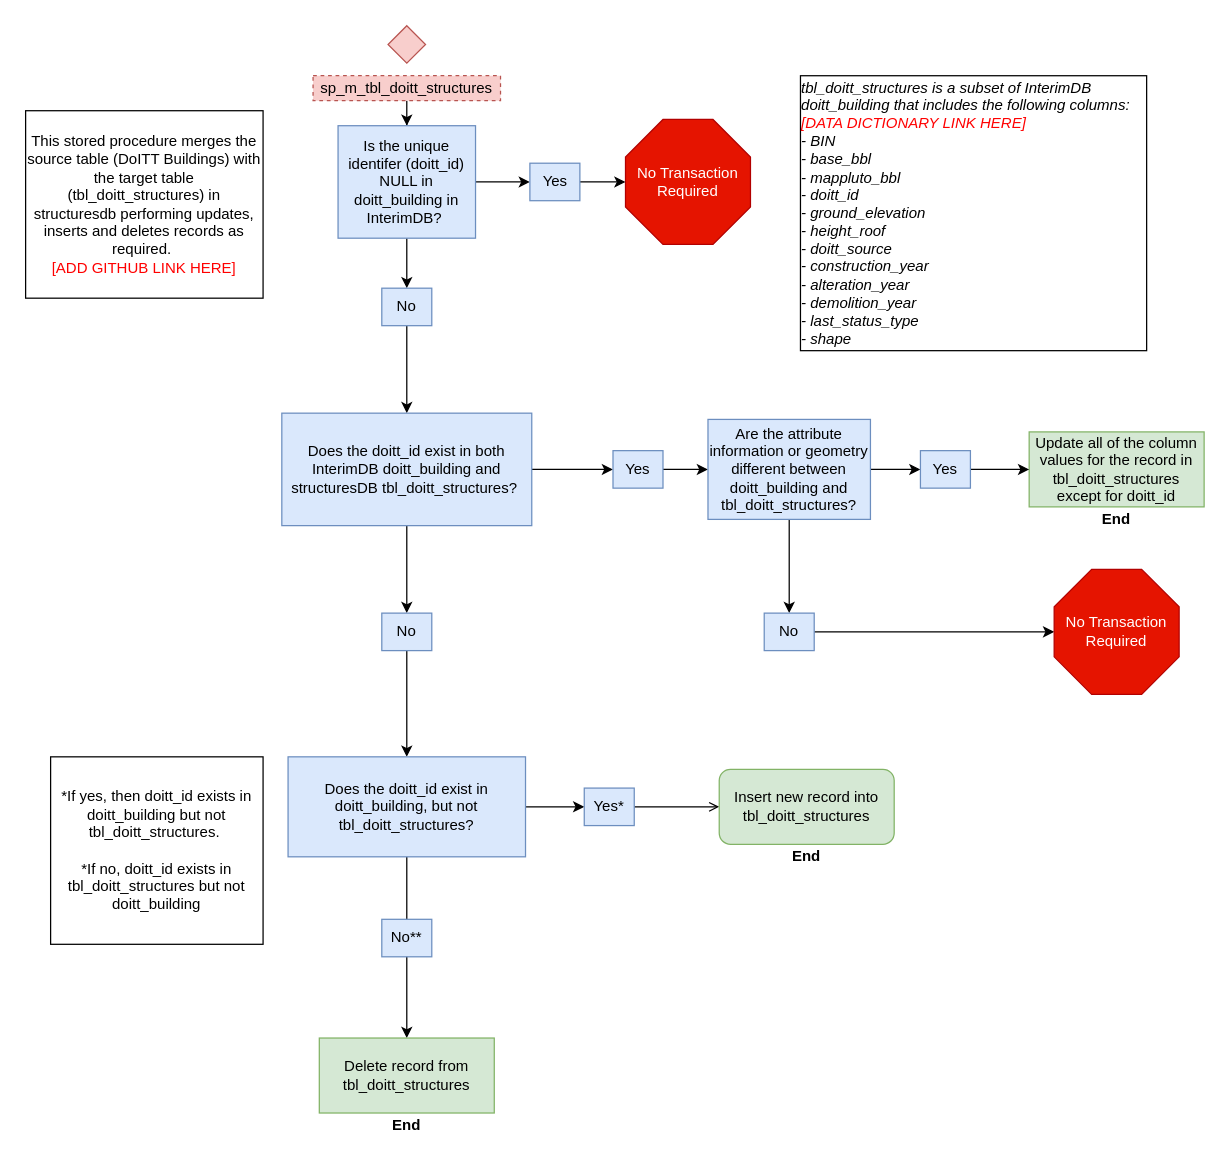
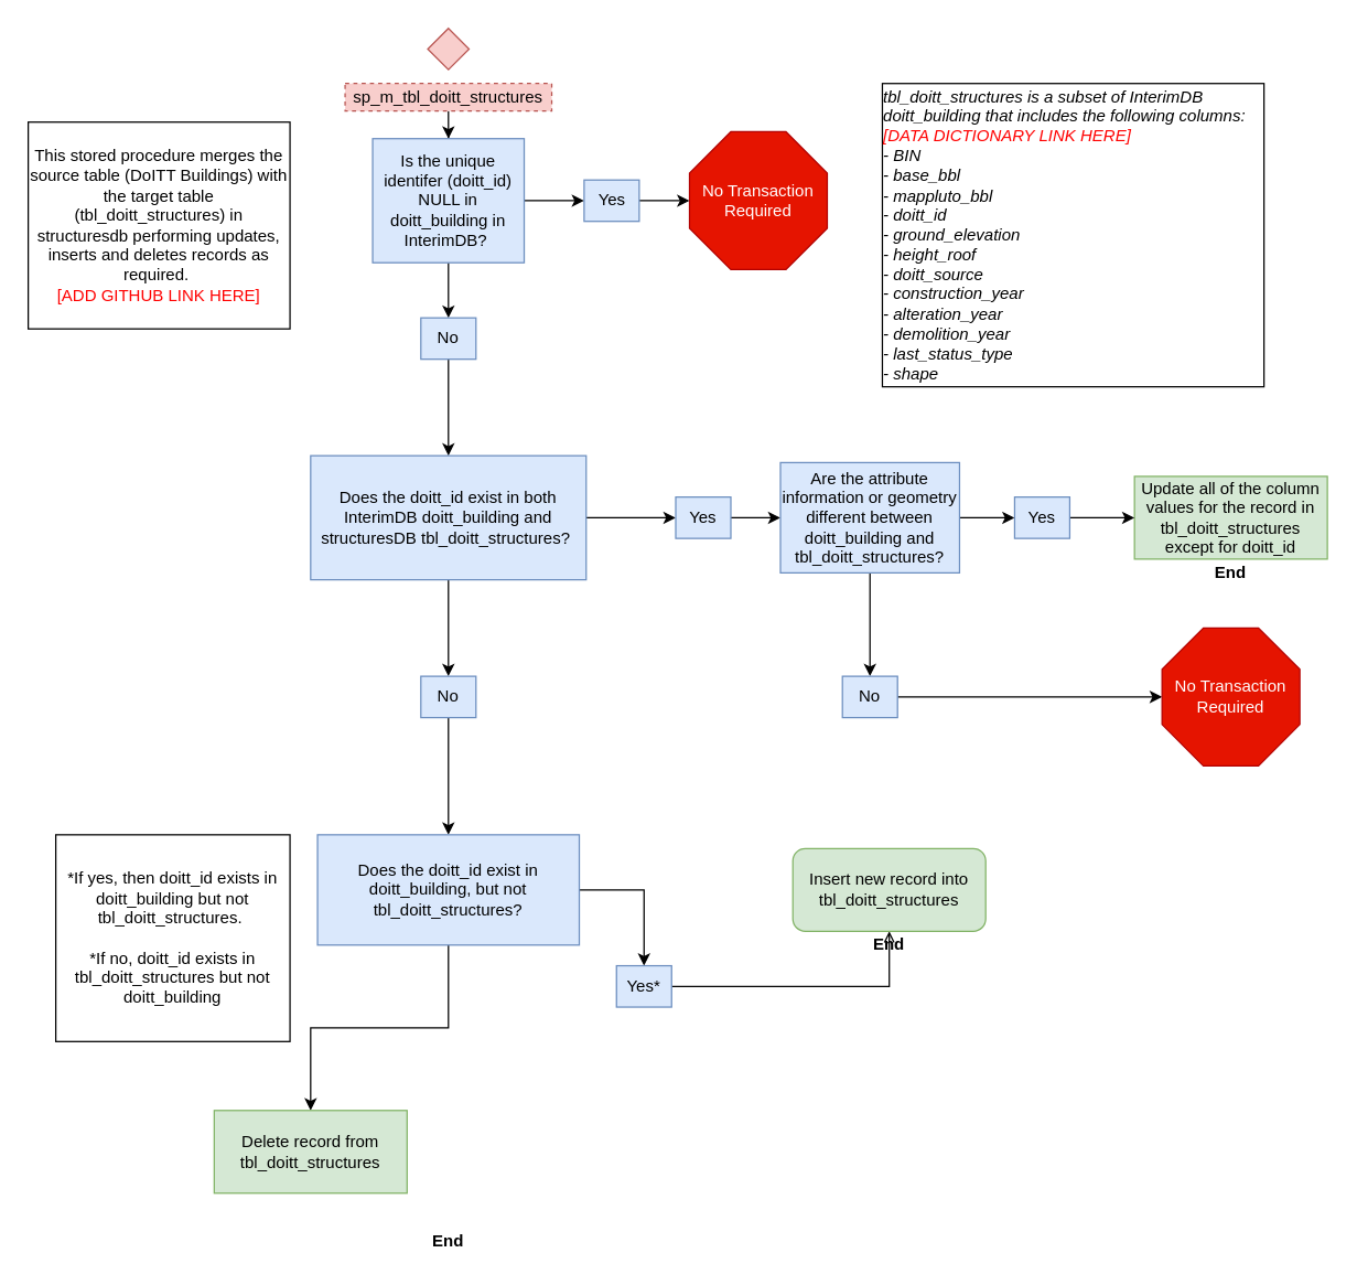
- <mxCell id="34" value="Yes*" style="rounded=0;whiteSpace=wrap;html=1;fillColor=#dae8fc;strokeColor=#6c8ebf;fontSize=12;" parent="1" vertex="1"><mxGeometry x="467" y="630" width="40" height="30" as="geometry" /></mxCell>
+ <mxCell id="34" value="Yes*" style="rounded=0;whiteSpace=wrap;html=1;fillColor=#dae8fc;strokeColor=#6c8ebf;fontSize=12;" parent="1" vertex="1"><mxGeometry x="447" y="700" width="40" height="30" as="geometry" /></mxCell>
- <mxCell id="35" value="No**" style="rounded=0;whiteSpace=wrap;html=1;fillColor=#dae8fc;strokeColor=#6c8ebf;fontSize=12;" parent="1" vertex="1"><mxGeometry x="305" y="735" width="40" height="30" as="geometry" /></mxCell>
- <mxCell id="38" value="Delete record from tbl_doitt_structures" style="rounded=0;whiteSpace=wrap;html=1;fillColor=#d5e8d4;strokeColor=#82b366;" parent="1" vertex="1"><mxGeometry x="255" y="830" width="140" height="60" as="geometry" /></mxCell>
+ <mxCell id="38" value="Delete record from tbl_doitt_structures" style="rounded=0;whiteSpace=wrap;html=1;fillColor=#d5e8d4;strokeColor=#82b366;" parent="1" vertex="1"><mxGeometry x="155" y="805" width="140" height="60" as="geometry" /></mxCell>
